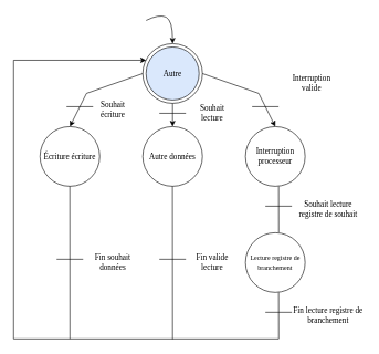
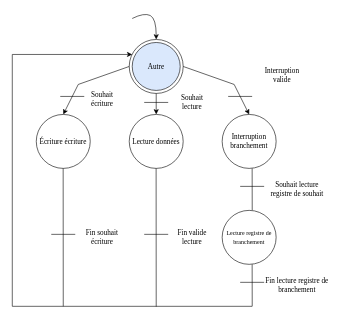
- <mxCell id="4" value="&lt;font face=&quot;Verdana&quot;&gt;Autre données&lt;br&gt;&lt;/font&gt;" style="ellipse;whiteSpace=wrap;html=1;aspect=fixed;" vertex="1" parent="1"><mxGeometry x="215" y="190" width="90" height="90" as="geometry" /></mxCell>
+ <mxCell id="4" value="&lt;font face=&quot;Verdana&quot;&gt;Lecture données&lt;br&gt;&lt;/font&gt;" style="ellipse;whiteSpace=wrap;html=1;aspect=fixed;" vertex="1" parent="1"><mxGeometry x="215" y="190" width="90" height="90" as="geometry" /></mxCell>
- <mxCell id="6" value="&lt;font face=&quot;Verdana&quot;&gt;Interruption processeur&lt;br&gt;&lt;/font&gt;" style="ellipse;whiteSpace=wrap;html=1;aspect=fixed;" vertex="1" parent="1"><mxGeometry x="370" y="190" width="90" height="90" as="geometry" /></mxCell>
+ <mxCell id="6" value="&lt;font face=&quot;Verdana&quot;&gt;Interruption branchement&lt;br&gt;&lt;/font&gt;" style="ellipse;whiteSpace=wrap;html=1;aspect=fixed;" vertex="1" parent="1"><mxGeometry x="370" y="190" width="90" height="90" as="geometry" /></mxCell>
- <mxCell id="24" value="Fin souhait données" style="text;html=1;strokeColor=none;fillColor=none;align=center;verticalAlign=middle;whiteSpace=wrap;rounded=0;fontFamily=Verdana;" vertex="1" parent="1"><mxGeometry x="130" y="380" width="80" height="30" as="geometry" /></mxCell>
+ <mxCell id="24" value="Fin souhait écriture" style="text;html=1;strokeColor=none;fillColor=none;align=center;verticalAlign=middle;whiteSpace=wrap;rounded=0;fontFamily=Verdana;" vertex="1" parent="1"><mxGeometry x="130" y="380" width="80" height="30" as="geometry" /></mxCell>
